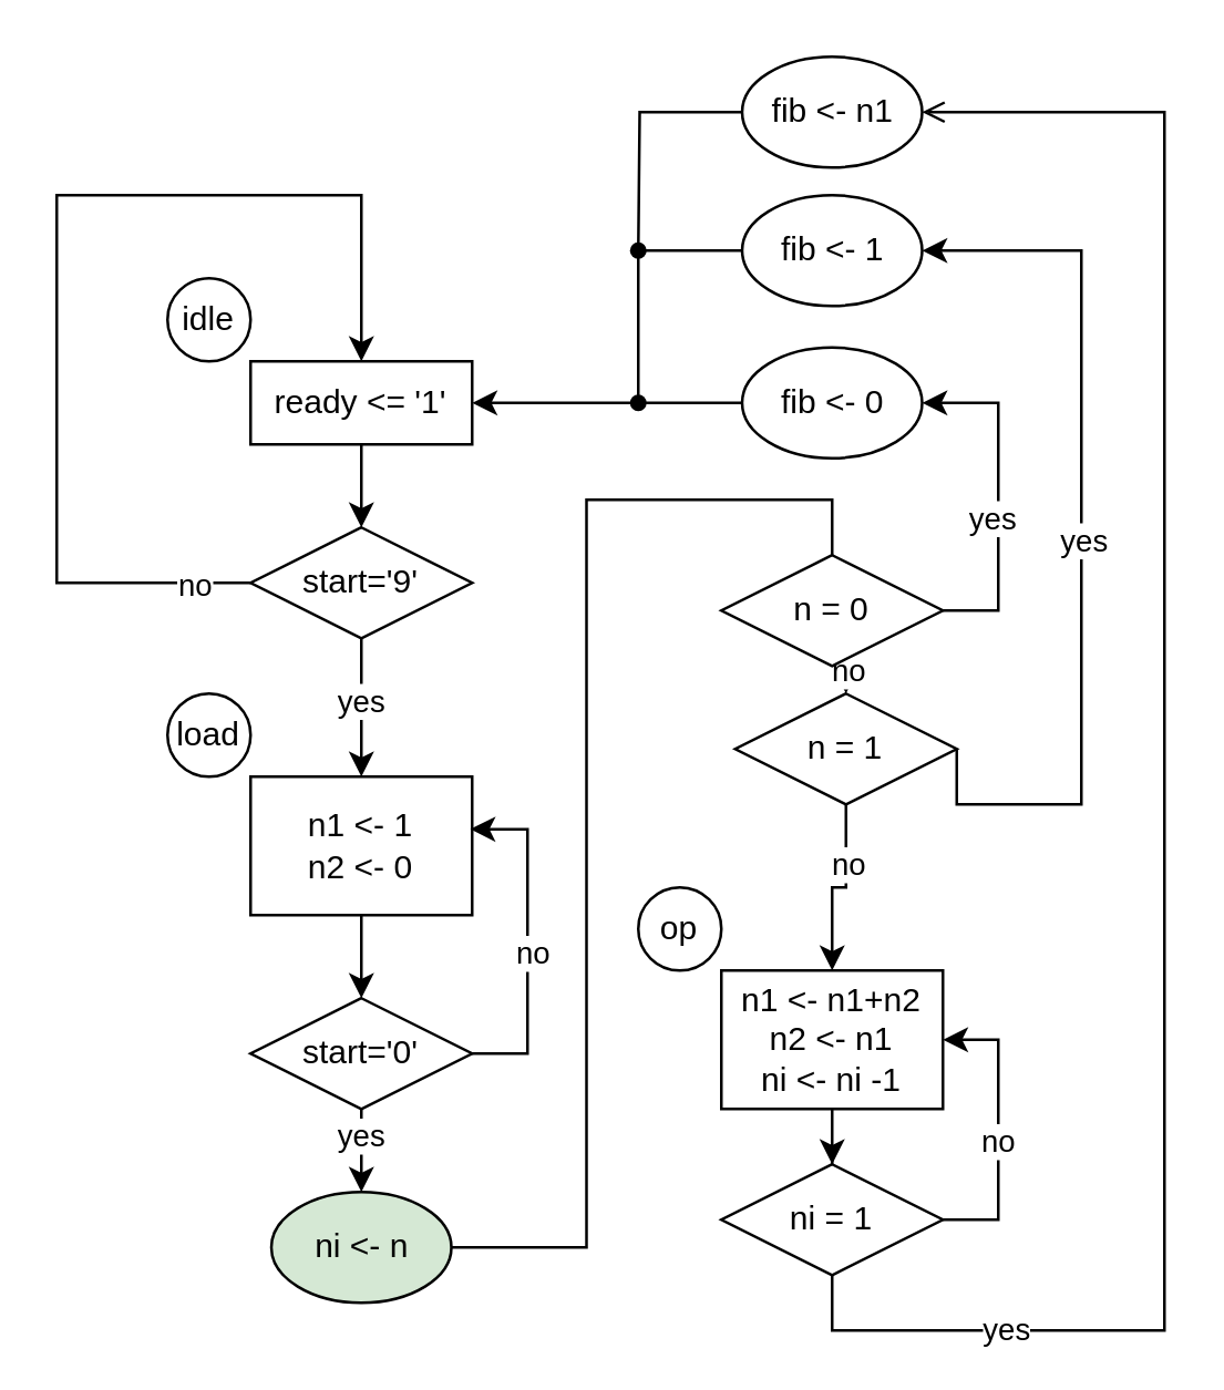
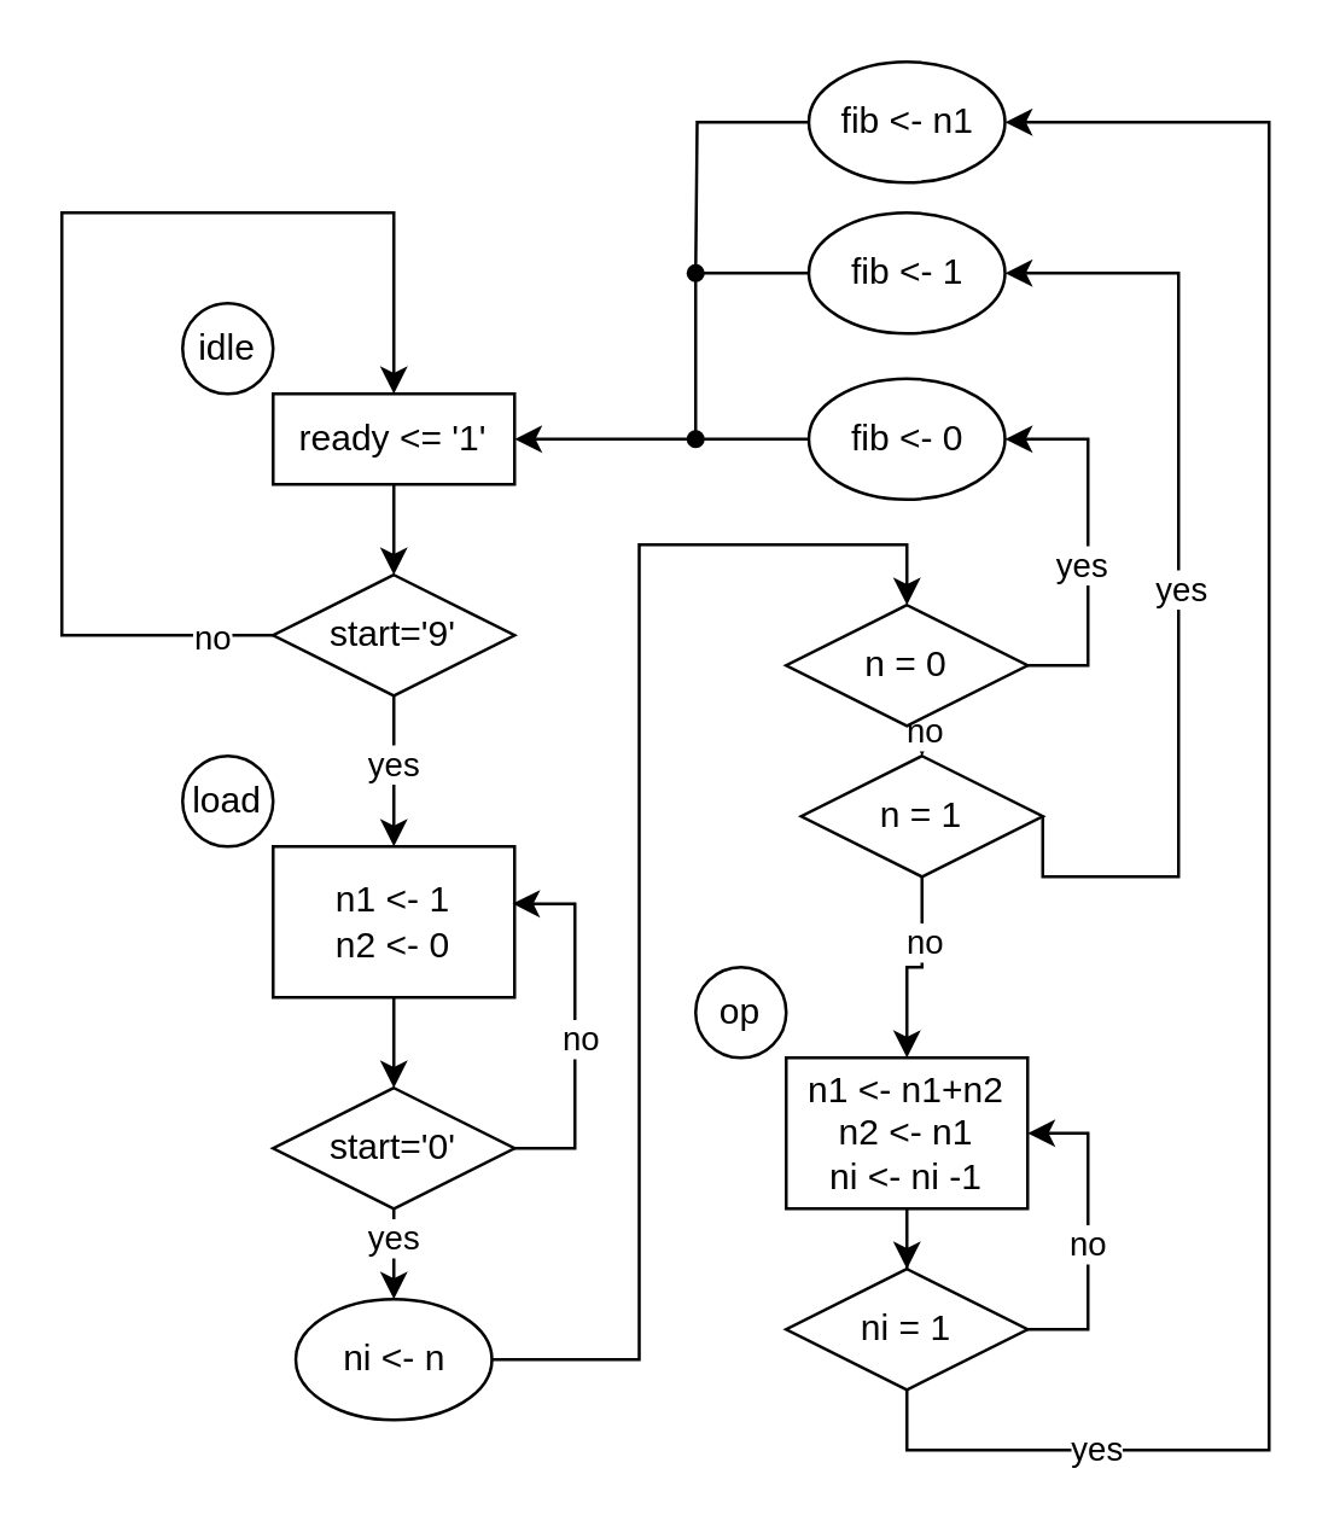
- <mxCell id="37" style="edgeStyle=orthogonalEdgeStyle;rounded=0;orthogonalLoop=1;jettySize=auto;html=1;exitX=0.5;exitY=1;exitDx=0;exitDy=0;entryX=1;entryY=0.5;entryDx=0;entryDy=0;endArrow=open;" parent="1" source="39" target="43" edge="1"><mxGeometry relative="1" as="geometry"><Array as="points"><mxPoint x="300" y="480" /><mxPoint x="420" y="480" /><mxPoint x="420" y="40" /></Array></mxGeometry></mxCell>
+ <mxCell id="37" style="edgeStyle=orthogonalEdgeStyle;rounded=0;orthogonalLoop=1;jettySize=auto;html=1;exitX=0.5;exitY=1;exitDx=0;exitDy=0;entryX=1;entryY=0.5;entryDx=0;entryDy=0;" parent="1" source="39" target="43" edge="1"><mxGeometry relative="1" as="geometry"><Array as="points"><mxPoint x="300" y="480" /><mxPoint x="420" y="480" /><mxPoint x="420" y="40" /></Array></mxGeometry></mxCell>
- <mxCell id="11" style="edgeStyle=orthogonalEdgeStyle;rounded=0;orthogonalLoop=1;jettySize=auto;html=1;entryX=0.5;entryY=0;entryDx=0;entryDy=0;endArrow=none;" parent="1" source="12" target="26" edge="1"><mxGeometry relative="1" as="geometry" /></mxCell>
+ <mxCell id="11" style="edgeStyle=orthogonalEdgeStyle;rounded=0;orthogonalLoop=1;jettySize=auto;html=1;entryX=0.5;entryY=0;entryDx=0;entryDy=0;" parent="1" source="12" target="26" edge="1"><mxGeometry relative="1" as="geometry" /></mxCell>
- <mxCell id="12" value="&lt;div&gt;ni &amp;lt;- n&lt;/div&gt;" style="ellipse;whiteSpace=wrap;html=1;fillColor=#d5e8d4;" parent="1" vertex="1"><mxGeometry x="97.5" y="430" width="65" height="40" as="geometry" /></mxCell>
+ <mxCell id="12" value="&lt;div&gt;ni &amp;lt;- n&lt;/div&gt;" style="ellipse;whiteSpace=wrap;html=1;" parent="1" vertex="1"><mxGeometry x="97.5" y="430" width="65" height="40" as="geometry" /></mxCell>
